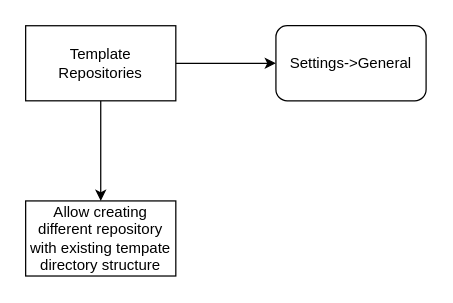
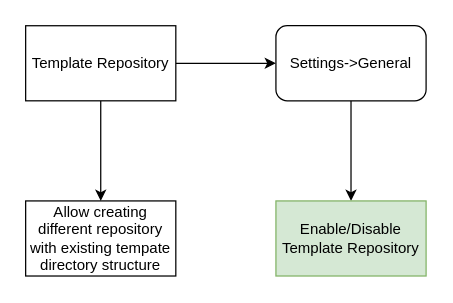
- <mxCell id="4" value="Template Repositories" style="rounded=0;whiteSpace=wrap;html=1;" vertex="1" parent="1"><mxGeometry x="20" y="20" width="120" height="60" as="geometry" /></mxCell>
+ <mxCell id="4" value="Template Repository" style="rounded=0;whiteSpace=wrap;html=1;" vertex="1" parent="1"><mxGeometry x="20" y="20" width="120" height="60" as="geometry" /></mxCell>
+ <mxCell id="5" value="" style="edgeStyle=orthogonalEdgeStyle;rounded=0;orthogonalLoop=1;jettySize=auto;html=1;" edge="1" parent="1" source="6" target="8"><mxGeometry relative="1" as="geometry" /></mxCell>
+ <mxCell id="8" value="Enable/Disable&lt;div&gt;Template Repository&lt;/div&gt;" style="whiteSpace=wrap;html=1;rounded=0;fillColor=#d5e8d4;strokeColor=#82b366;" vertex="1" parent="1"><mxGeometry x="220" y="160" width="120" height="60" as="geometry" /></mxCell>
